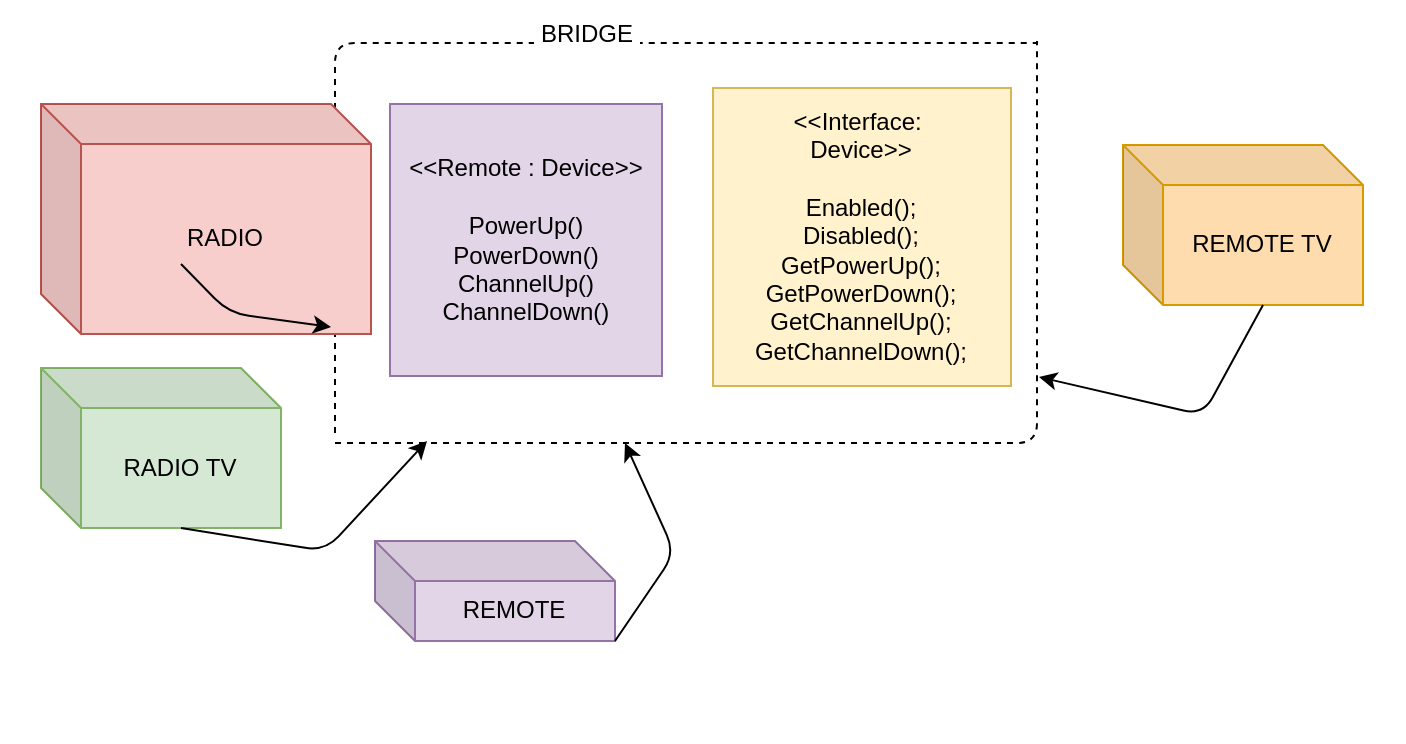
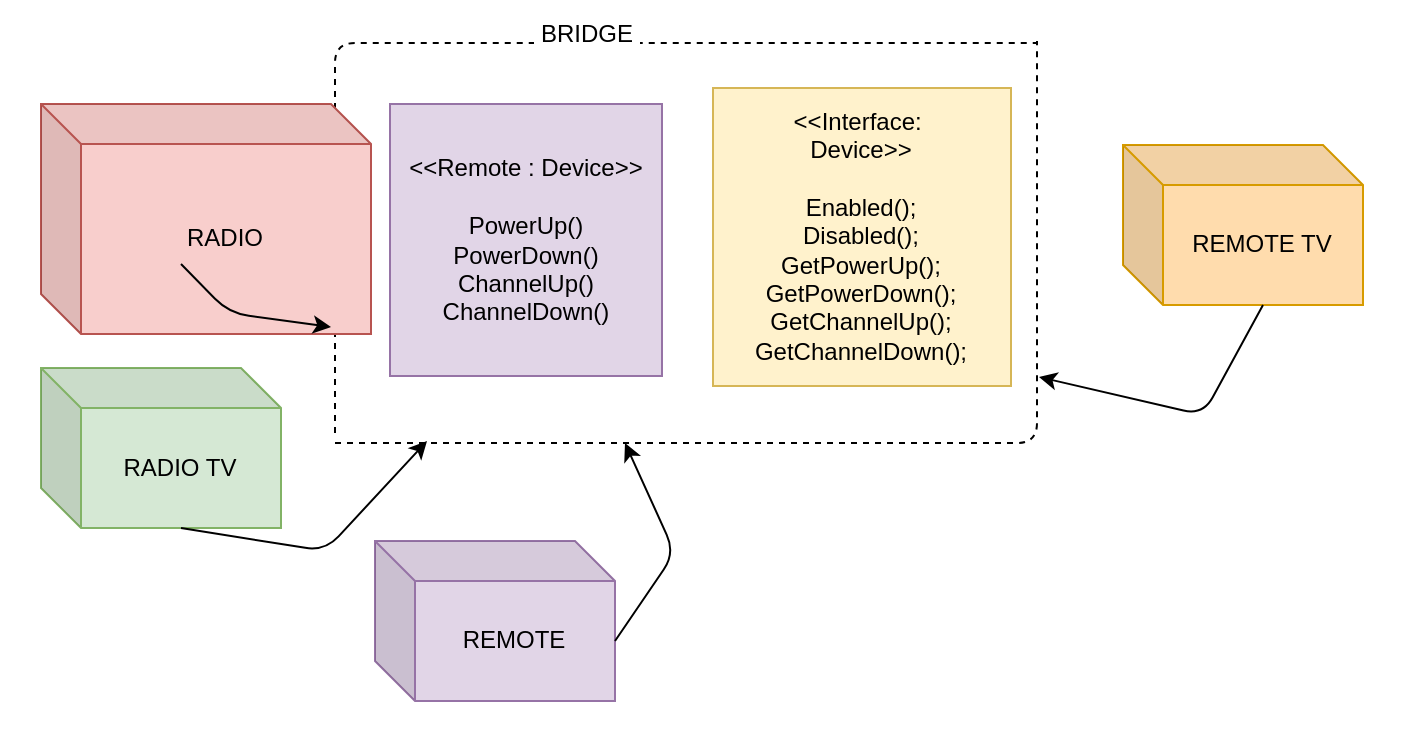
- <mxCell id="9" value="REMOTE" style="shape=cube;whiteSpace=wrap;html=1;boundedLbl=1;backgroundOutline=1;darkOpacity=0.05;darkOpacity2=0.1;fillColor=#e1d5e7;strokeColor=#9673a6;" parent="1" vertex="1"><mxGeometry x="187" y="270" width="120" height="50" as="geometry" /></mxCell>
+ <mxCell id="9" value="REMOTE" style="shape=cube;whiteSpace=wrap;html=1;boundedLbl=1;backgroundOutline=1;darkOpacity=0.05;darkOpacity2=0.1;fillColor=#e1d5e7;strokeColor=#9673a6;" parent="1" vertex="1"><mxGeometry x="187" y="270" width="120" height="80" as="geometry" /></mxCell>
